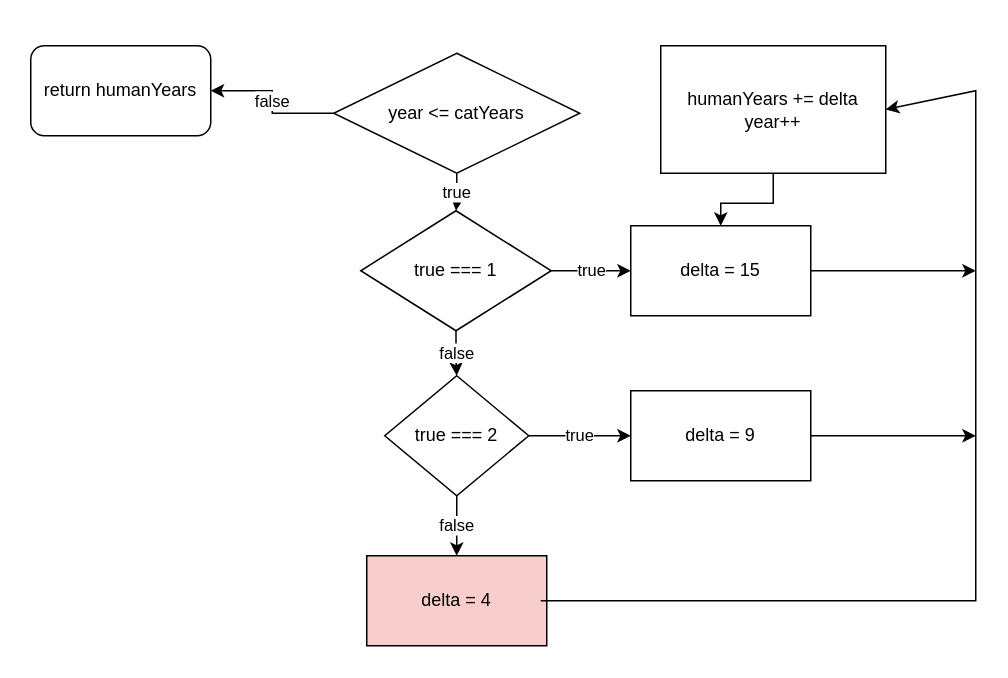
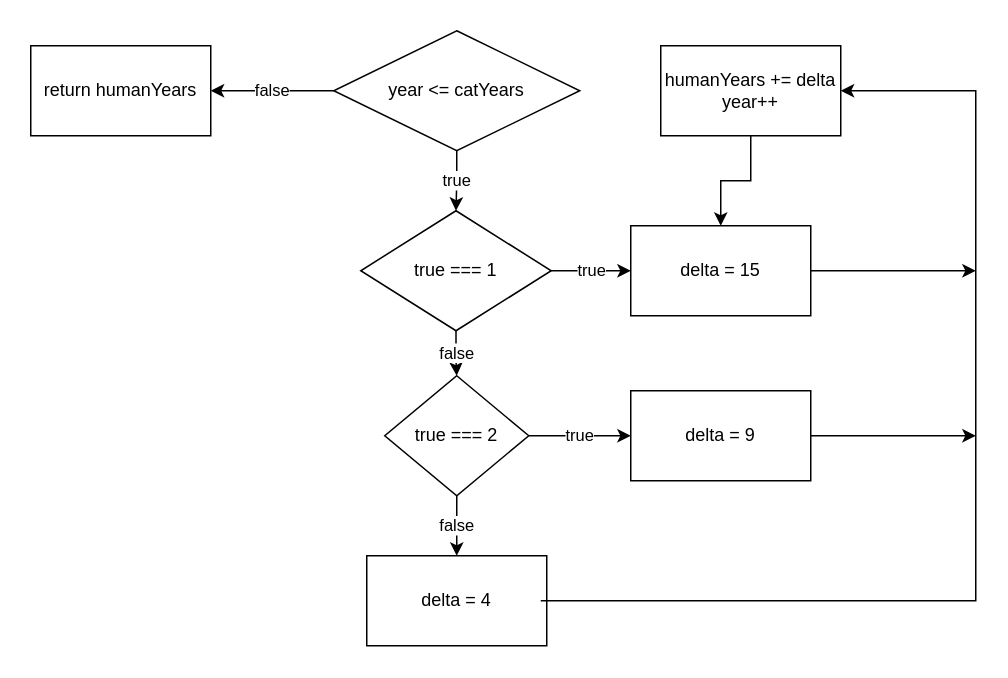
- <mxCell id="5" value="return humanYears" style="whiteSpace=wrap;html=1;rounded=1;" vertex="1" parent="1"><mxGeometry x="20" y="30" width="120" height="60" as="geometry" /></mxCell>
+ <mxCell id="5" value="return humanYears" style="rounded=0;whiteSpace=wrap;html=1;" vertex="1" parent="1"><mxGeometry x="20" y="30" width="120" height="60" as="geometry" /></mxCell>
- <mxCell id="7" value="humanYears += delta&lt;br&gt;year++" style="rounded=0;whiteSpace=wrap;html=1;" vertex="1" parent="1"><mxGeometry x="440" y="30" width="150" height="85" as="geometry" /></mxCell>
+ <mxCell id="7" value="humanYears += delta&lt;br&gt;year++" style="rounded=0;whiteSpace=wrap;html=1;" vertex="1" parent="1"><mxGeometry x="440" y="30" width="120" height="60" as="geometry" /></mxCell>
- <mxCell id="4" value="year &amp;lt;= catYears" style="rhombus;whiteSpace=wrap;html=1;" vertex="1" parent="1"><mxGeometry x="222" y="35" width="164" height="80" as="geometry" /></mxCell>
+ <mxCell id="4" value="year &amp;lt;= catYears" style="rhombus;whiteSpace=wrap;html=1;" vertex="1" parent="1"><mxGeometry x="222" y="20" width="164" height="80" as="geometry" /></mxCell>
- <mxCell id="16" value="delta = 4" style="whiteSpace=wrap;html=1;fillColor=#f8cecc;" vertex="1" parent="1"><mxGeometry x="244" y="370" width="120" height="60" as="geometry" /></mxCell>
+ <mxCell id="16" value="delta = 4" style="whiteSpace=wrap;html=1;" vertex="1" parent="1"><mxGeometry x="244" y="370" width="120" height="60" as="geometry" /></mxCell>
